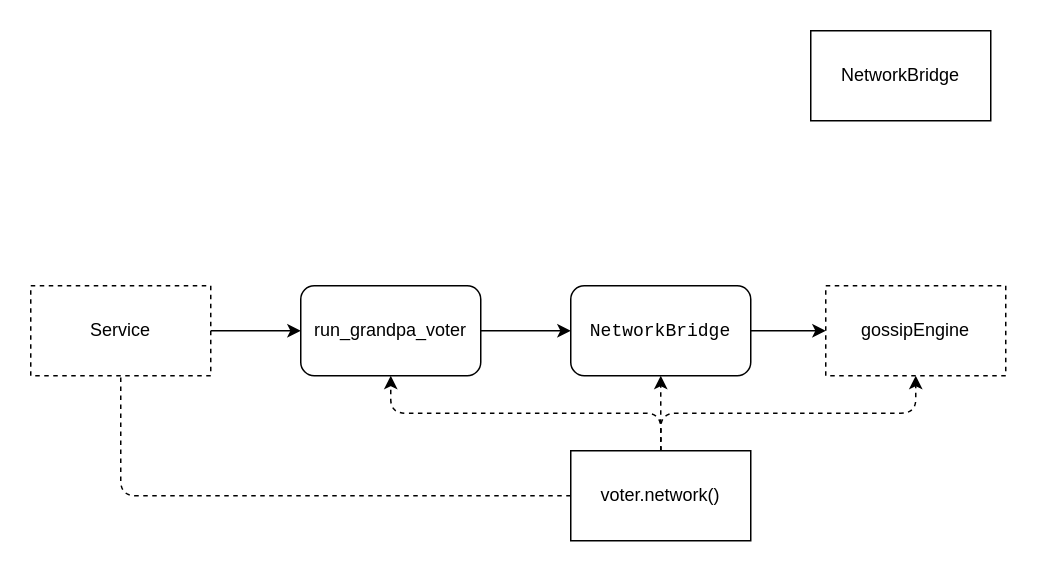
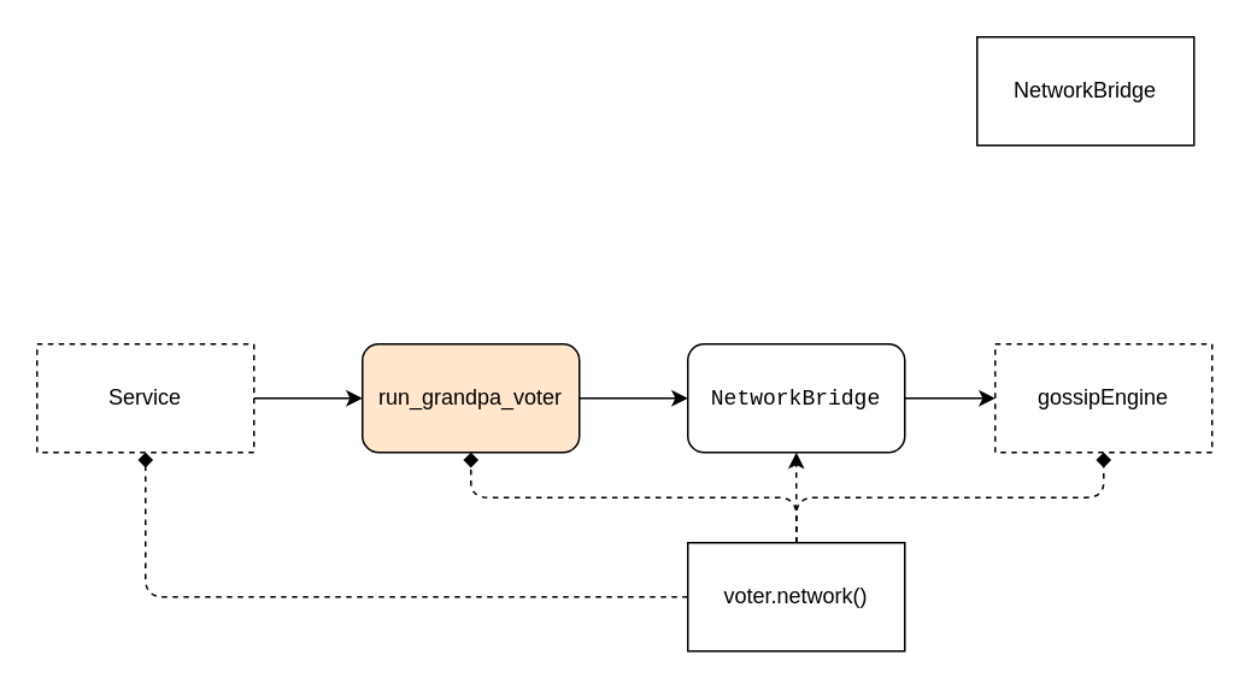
- <mxCell id="5" value="run_grandpa_voter" style="rounded=1;whiteSpace=wrap;html=1;" vertex="1" parent="1"><mxGeometry x="200" y="190" width="120" height="60" as="geometry" /></mxCell>
+ <mxCell id="5" value="run_grandpa_voter" style="rounded=1;whiteSpace=wrap;html=1;fillColor=#ffe6cc;" vertex="1" parent="1"><mxGeometry x="200" y="190" width="120" height="60" as="geometry" /></mxCell>
- <mxCell id="11" value="" style="endArrow=none;dashed=1;html=1;exitX=0;exitY=0.5;exitDx=0;exitDy=0;entryX=0.5;entryY=1;entryDx=0;entryDy=0;edgeStyle=orthogonalEdgeStyle;" edge="1" parent="1" source="6" target="4"><mxGeometry width="50" height="50" relative="1" as="geometry"><mxPoint x="300" y="270" as="sourcePoint" /><mxPoint x="350" y="220" as="targetPoint" /></mxGeometry></mxCell>
+ <mxCell id="11" value="" style="endArrow=diamond;dashed=1;html=1;exitX=0;exitY=0.5;exitDx=0;exitDy=0;entryX=0.5;entryY=1;entryDx=0;entryDy=0;edgeStyle=orthogonalEdgeStyle;" edge="1" parent="1" source="6" target="4"><mxGeometry width="50" height="50" relative="1" as="geometry"><mxPoint x="300" y="270" as="sourcePoint" /><mxPoint x="350" y="220" as="targetPoint" /></mxGeometry></mxCell>
- <mxCell id="14" value="" style="endArrow=classic;html=1;entryX=0.5;entryY=1;entryDx=0;entryDy=0;exitX=0.5;exitY=0;exitDx=0;exitDy=0;dashed=1;edgeStyle=orthogonalEdgeStyle;" edge="1" parent="1" source="6" target="3"><mxGeometry width="50" height="50" relative="1" as="geometry"><mxPoint x="310" y="300" as="sourcePoint" /><mxPoint x="280" y="270" as="targetPoint" /></mxGeometry></mxCell>
+ <mxCell id="14" value="" style="endArrow=diamond;html=1;entryX=0.5;entryY=1;entryDx=0;entryDy=0;exitX=0.5;exitY=0;exitDx=0;exitDy=0;dashed=1;edgeStyle=orthogonalEdgeStyle;" edge="1" parent="1" source="6" target="3"><mxGeometry width="50" height="50" relative="1" as="geometry"><mxPoint x="310" y="300" as="sourcePoint" /><mxPoint x="280" y="270" as="targetPoint" /></mxGeometry></mxCell>
- <mxCell id="12" value="" style="endArrow=classic;html=1;exitX=0.5;exitY=0;exitDx=0;exitDy=0;entryX=0.5;entryY=1;entryDx=0;entryDy=0;dashed=1;edgeStyle=orthogonalEdgeStyle;" edge="1" parent="1" source="6" target="5"><mxGeometry width="50" height="50" relative="1" as="geometry"><mxPoint x="300" y="270" as="sourcePoint" /><mxPoint x="350" y="220" as="targetPoint" /></mxGeometry></mxCell>
+ <mxCell id="12" value="" style="endArrow=diamond;html=1;exitX=0.5;exitY=0;exitDx=0;exitDy=0;entryX=0.5;entryY=1;entryDx=0;entryDy=0;dashed=1;edgeStyle=orthogonalEdgeStyle;" edge="1" parent="1" source="6" target="5"><mxGeometry width="50" height="50" relative="1" as="geometry"><mxPoint x="300" y="270" as="sourcePoint" /><mxPoint x="350" y="220" as="targetPoint" /></mxGeometry></mxCell>
